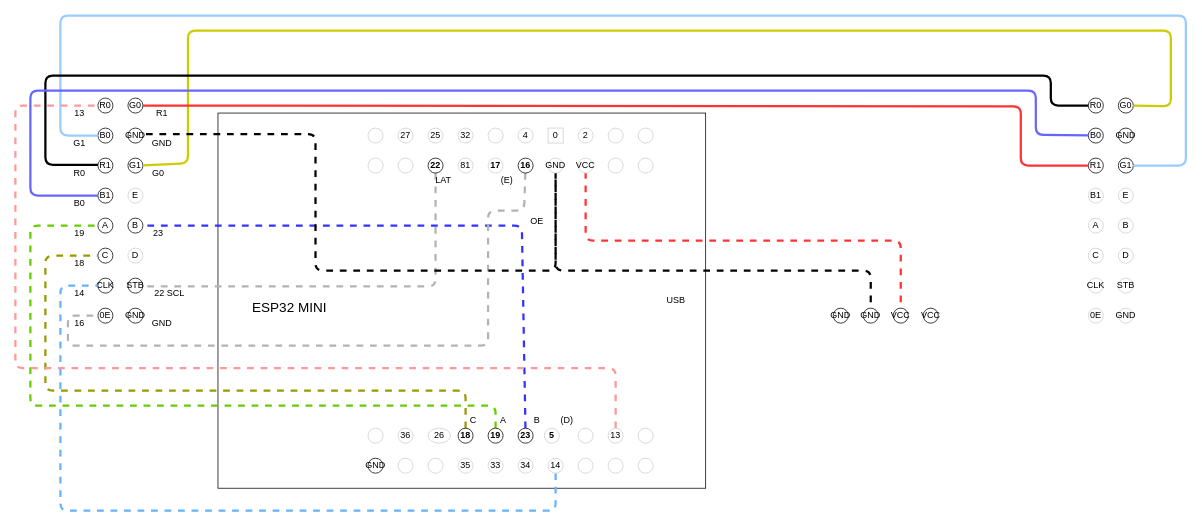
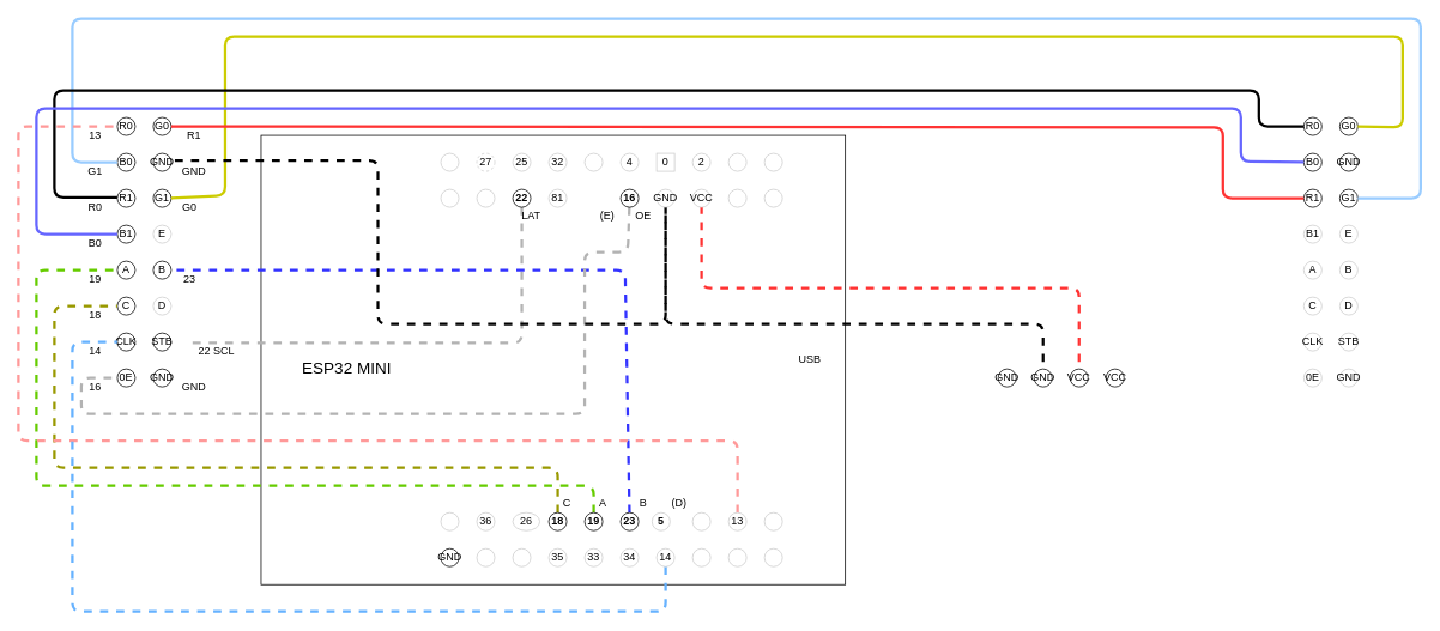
- <mxCell id="103" value="27" style="ellipse;whiteSpace=wrap;html=1;strokeColor=#CCCCCC;" vertex="1" parent="1"><mxGeometry x="530" y="170" width="20" height="20" as="geometry" /></mxCell>
+ <mxCell id="103" value="27" style="ellipse;whiteSpace=wrap;html=1;strokeColor=#CCCCCC;dashed=1;" vertex="1" parent="1"><mxGeometry x="530" y="170" width="20" height="20" as="geometry" /></mxCell>
- <mxCell id="86" value="17" style="ellipse;whiteSpace=wrap;html=1;strokeColor=#CCCCCC;fontStyle=1" vertex="1" parent="1"><mxGeometry x="650" y="210" width="20" height="20" as="geometry" /></mxCell>
- <mxCell id="110" value="OE" style="text;html=1;align=center;verticalAlign=middle;resizable=0;points=[];autosize=1;strokeColor=none;" vertex="1" parent="1"><mxGeometry x="700" y="285" width="30" height="20" as="geometry" /></mxCell>
+ <mxCell id="110" value="OE" style="text;html=1;align=center;verticalAlign=middle;resizable=0;points=[];autosize=1;strokeColor=none;" vertex="1" parent="1"><mxGeometry x="700" y="230" width="30" height="20" as="geometry" /></mxCell>
- <mxCell id="47" value="22 SCL" style="text;html=1;align=center;verticalAlign=middle;resizable=0;points=[];autosize=1;strokeColor=none;" vertex="1" parent="1"><mxGeometry x="195" y="380" width="60" height="20" as="geometry" /></mxCell>
+ <mxCell id="47" value="22 SCL" style="text;html=1;align=center;verticalAlign=middle;resizable=0;points=[];autosize=1;strokeColor=none;" vertex="1" parent="1"><mxGeometry x="210" y="380" width="60" height="20" as="geometry" /></mxCell>
